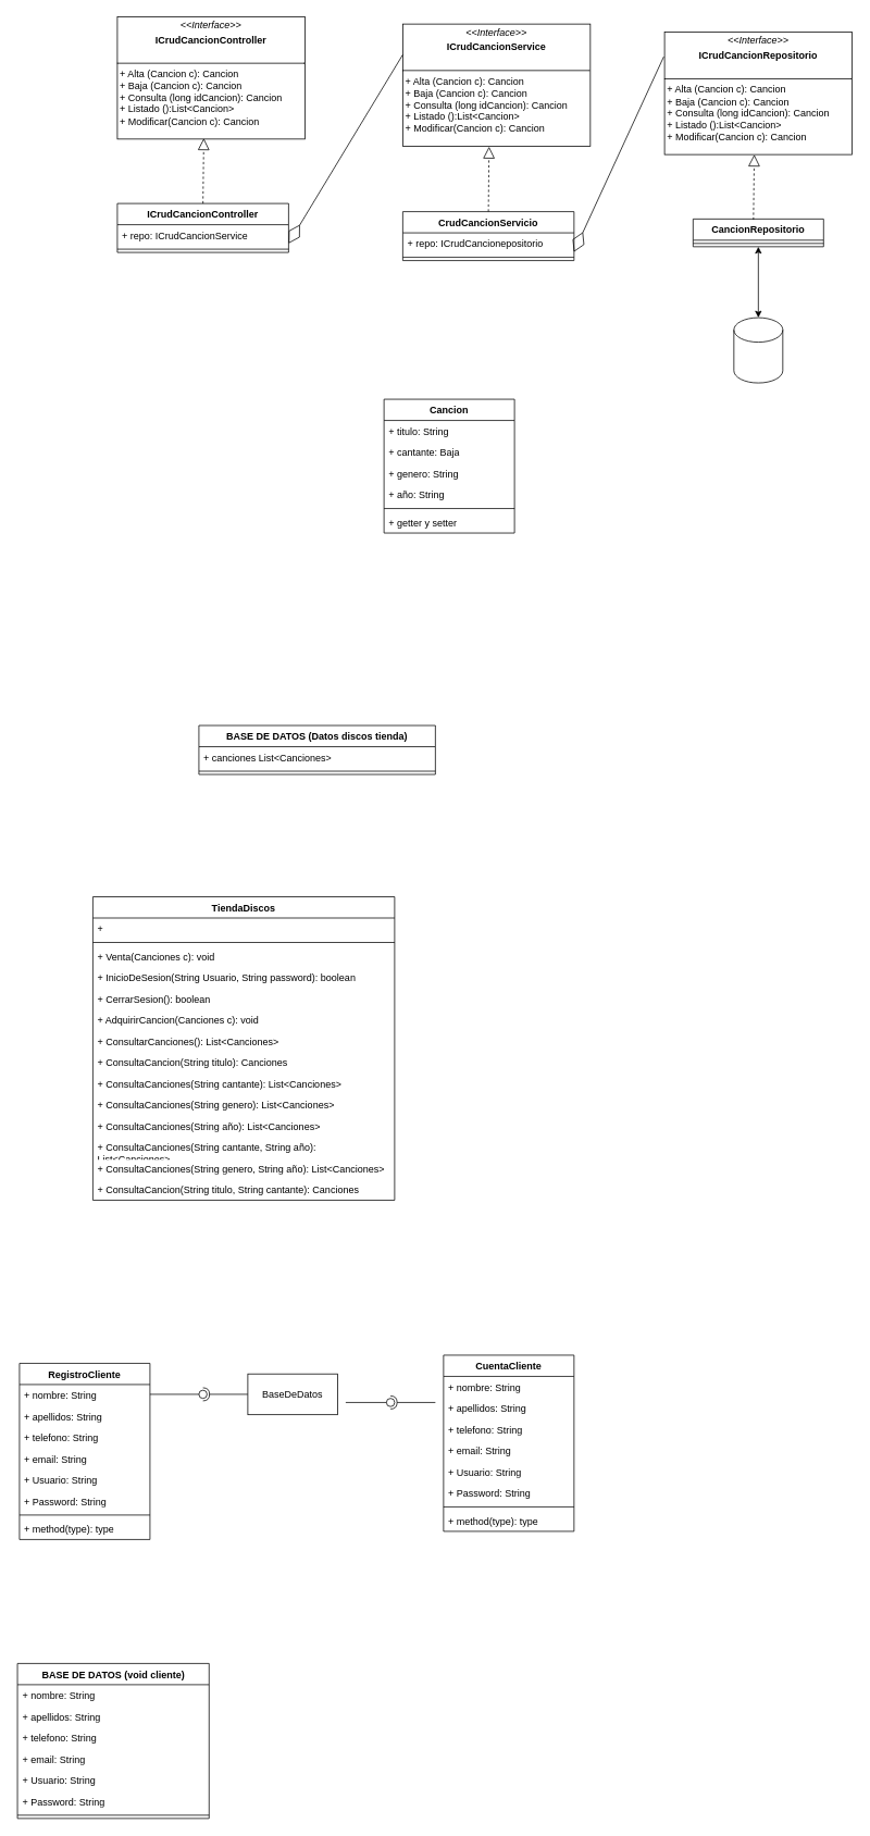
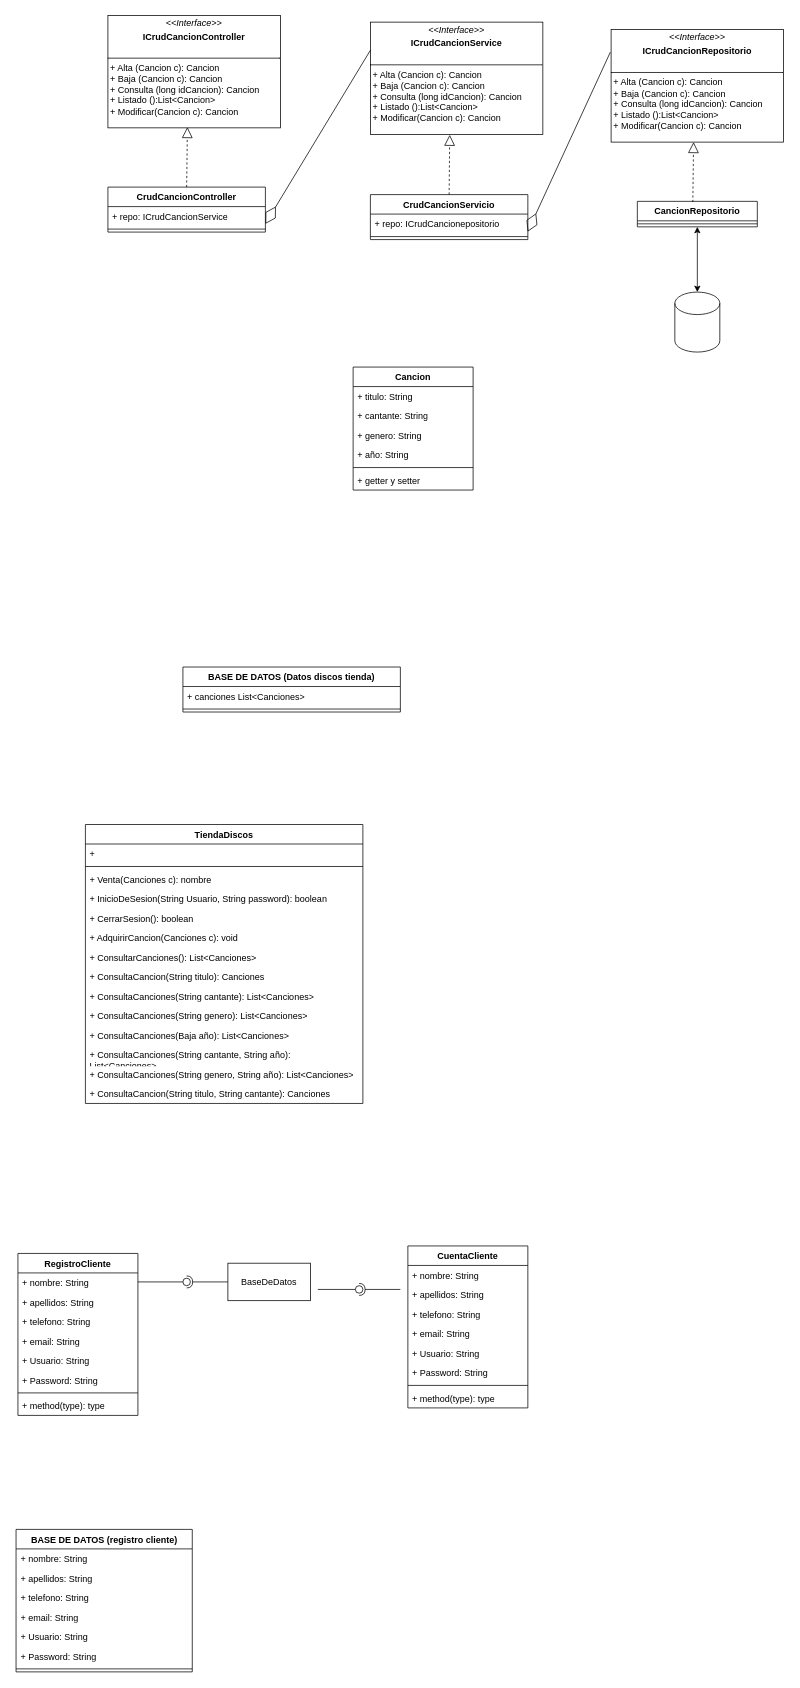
- <mxCell id="73" value="&lt;b&gt;ICrudCancionController&lt;/b&gt;" style="swimlane;fontStyle=1;align=center;verticalAlign=top;childLayout=stackLayout;horizontal=1;startSize=26;horizontalStack=0;resizeParent=1;resizeParentMax=0;resizeLast=0;collapsible=1;marginBottom=0;whiteSpace=wrap;html=1;" vertex="1" parent="1"><mxGeometry x="143" y="249" width="210" height="60" as="geometry" /></mxCell>
+ <mxCell id="73" value="&lt;b&gt;CrudCancionController&lt;/b&gt;" style="swimlane;fontStyle=1;align=center;verticalAlign=top;childLayout=stackLayout;horizontal=1;startSize=26;horizontalStack=0;resizeParent=1;resizeParentMax=0;resizeLast=0;collapsible=1;marginBottom=0;whiteSpace=wrap;html=1;" vertex="1" parent="1"><mxGeometry x="143" y="249" width="210" height="60" as="geometry" /></mxCell>
- <mxCell id="19" value="+ cantante: Baja" style="text;strokeColor=none;fillColor=none;align=left;verticalAlign=top;spacingLeft=4;spacingRight=4;overflow=hidden;rotatable=0;points=[[0,0.5],[1,0.5]];portConstraint=eastwest;whiteSpace=wrap;html=1;" parent="17" vertex="1"><mxGeometry y="52" width="160" height="26" as="geometry" /></mxCell>
+ <mxCell id="19" value="+ cantante: String" style="text;strokeColor=none;fillColor=none;align=left;verticalAlign=top;spacingLeft=4;spacingRight=4;overflow=hidden;rotatable=0;points=[[0,0.5],[1,0.5]];portConstraint=eastwest;whiteSpace=wrap;html=1;" parent="17" vertex="1"><mxGeometry y="52" width="160" height="26" as="geometry" /></mxCell>
- <mxCell id="5" value="+ Venta(Canciones c): void" style="text;strokeColor=none;fillColor=none;align=left;verticalAlign=top;spacingLeft=4;spacingRight=4;overflow=hidden;rotatable=0;points=[[0,0.5],[1,0.5]];portConstraint=eastwest;whiteSpace=wrap;html=1;" parent="2" vertex="1"><mxGeometry y="60" width="370" height="26" as="geometry" /></mxCell>
+ <mxCell id="5" value="+ Venta(Canciones c): nombre" style="text;strokeColor=none;fillColor=none;align=left;verticalAlign=top;spacingLeft=4;spacingRight=4;overflow=hidden;rotatable=0;points=[[0,0.5],[1,0.5]];portConstraint=eastwest;whiteSpace=wrap;html=1;" parent="2" vertex="1"><mxGeometry y="60" width="370" height="26" as="geometry" /></mxCell>
- <mxCell id="13" value="&lt;div&gt;+&amp;nbsp;ConsultaCanciones(String año): List&amp;lt;Canciones&amp;gt;&lt;/div&gt;" style="text;strokeColor=none;fillColor=none;align=left;verticalAlign=top;spacingLeft=4;spacingRight=4;overflow=hidden;rotatable=0;points=[[0,0.5],[1,0.5]];portConstraint=eastwest;whiteSpace=wrap;html=1;" parent="2" vertex="1"><mxGeometry y="268" width="370" height="26" as="geometry" /></mxCell>
+ <mxCell id="13" value="&lt;div&gt;+&amp;nbsp;ConsultaCanciones(Baja año): List&amp;lt;Canciones&amp;gt;&lt;/div&gt;" style="text;strokeColor=none;fillColor=none;align=left;verticalAlign=top;spacingLeft=4;spacingRight=4;overflow=hidden;rotatable=0;points=[[0,0.5],[1,0.5]];portConstraint=eastwest;whiteSpace=wrap;html=1;" parent="2" vertex="1"><mxGeometry y="268" width="370" height="26" as="geometry" /></mxCell>
- <mxCell id="49" value="BASE DE DATOS (void cliente)" style="swimlane;fontStyle=1;align=center;verticalAlign=top;childLayout=stackLayout;horizontal=1;startSize=26;horizontalStack=0;resizeParent=1;resizeParentMax=0;resizeLast=0;collapsible=1;marginBottom=0;whiteSpace=wrap;html=1;" parent="1" vertex="1"><mxGeometry x="20.5" y="2039" width="235" height="190" as="geometry" /></mxCell>
+ <mxCell id="49" value="BASE DE DATOS (registro cliente)" style="swimlane;fontStyle=1;align=center;verticalAlign=top;childLayout=stackLayout;horizontal=1;startSize=26;horizontalStack=0;resizeParent=1;resizeParentMax=0;resizeLast=0;collapsible=1;marginBottom=0;whiteSpace=wrap;html=1;" parent="1" vertex="1"><mxGeometry x="20.5" y="2039" width="235" height="190" as="geometry" /></mxCell>
